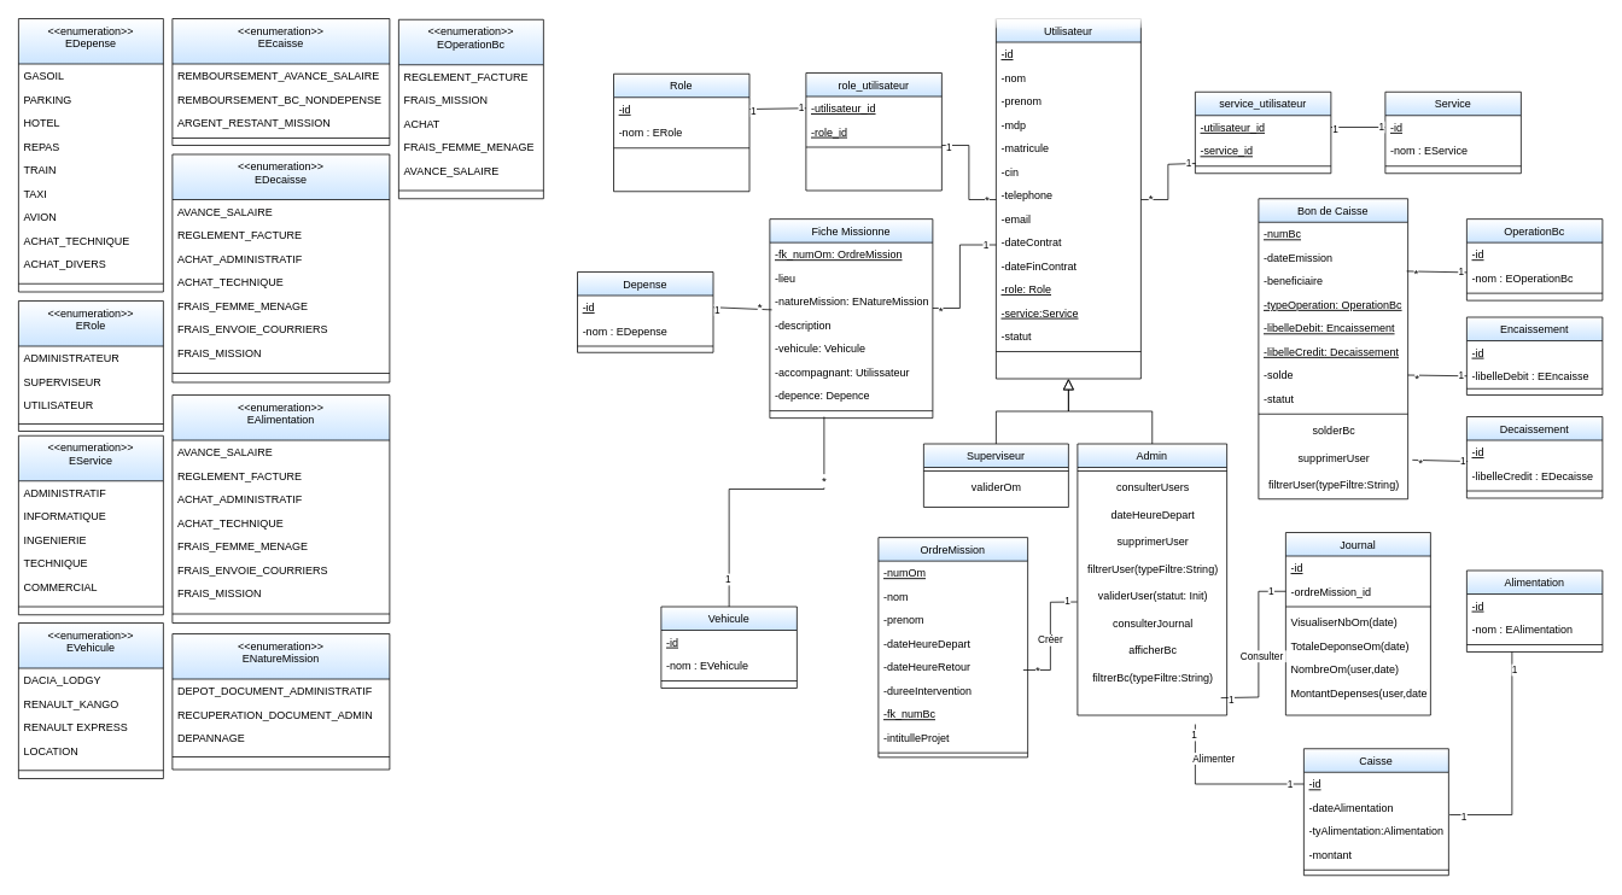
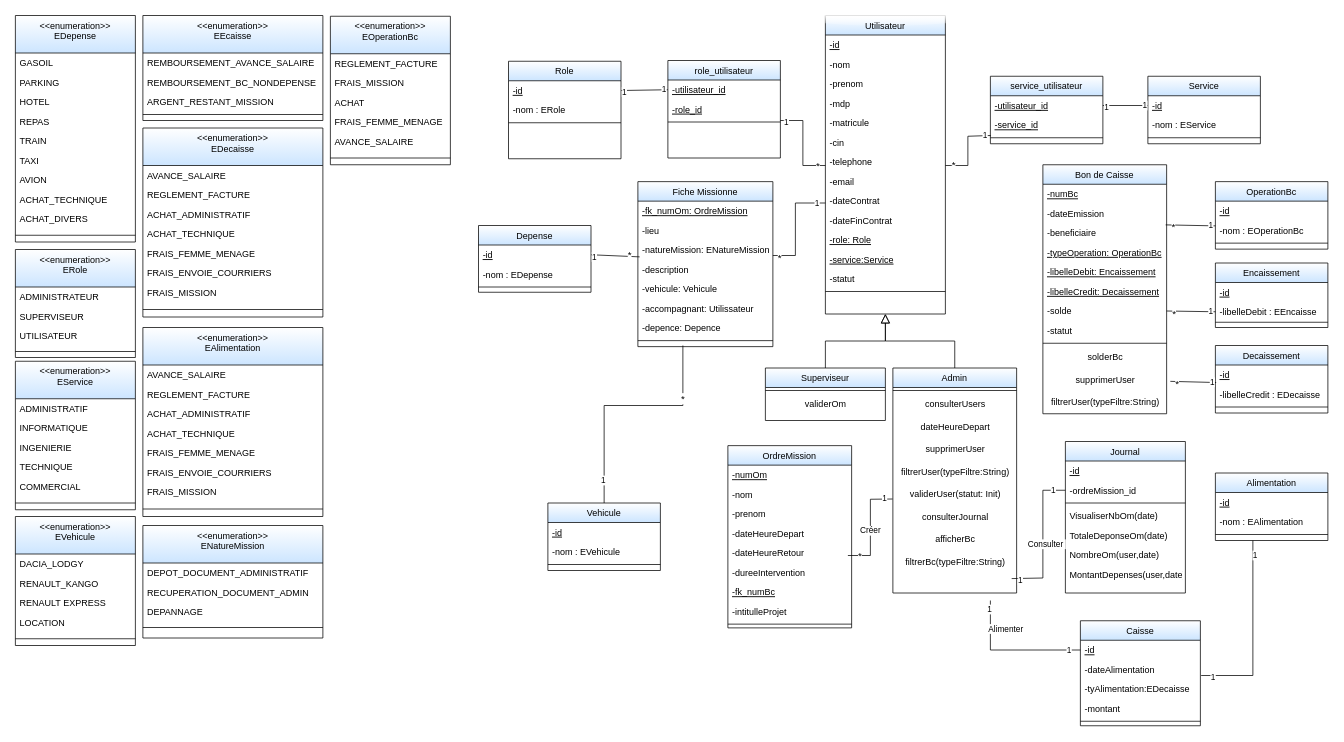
- <mxCell id="157" value="-tyAlimentation:Alimentation" style="text;align=left;verticalAlign=top;spacingLeft=4;spacingRight=4;overflow=hidden;rotatable=0;points=[[0,0.5],[1,0.5]];portConstraint=eastwest;" vertex="1" parent="154"><mxGeometry y="78" width="160" height="26" as="geometry" /></mxCell>
+ <mxCell id="157" value="-tyAlimentation:EDecaisse" style="text;align=left;verticalAlign=top;spacingLeft=4;spacingRight=4;overflow=hidden;rotatable=0;points=[[0,0.5],[1,0.5]];portConstraint=eastwest;" vertex="1" parent="154"><mxGeometry y="78" width="160" height="26" as="geometry" /></mxCell>
